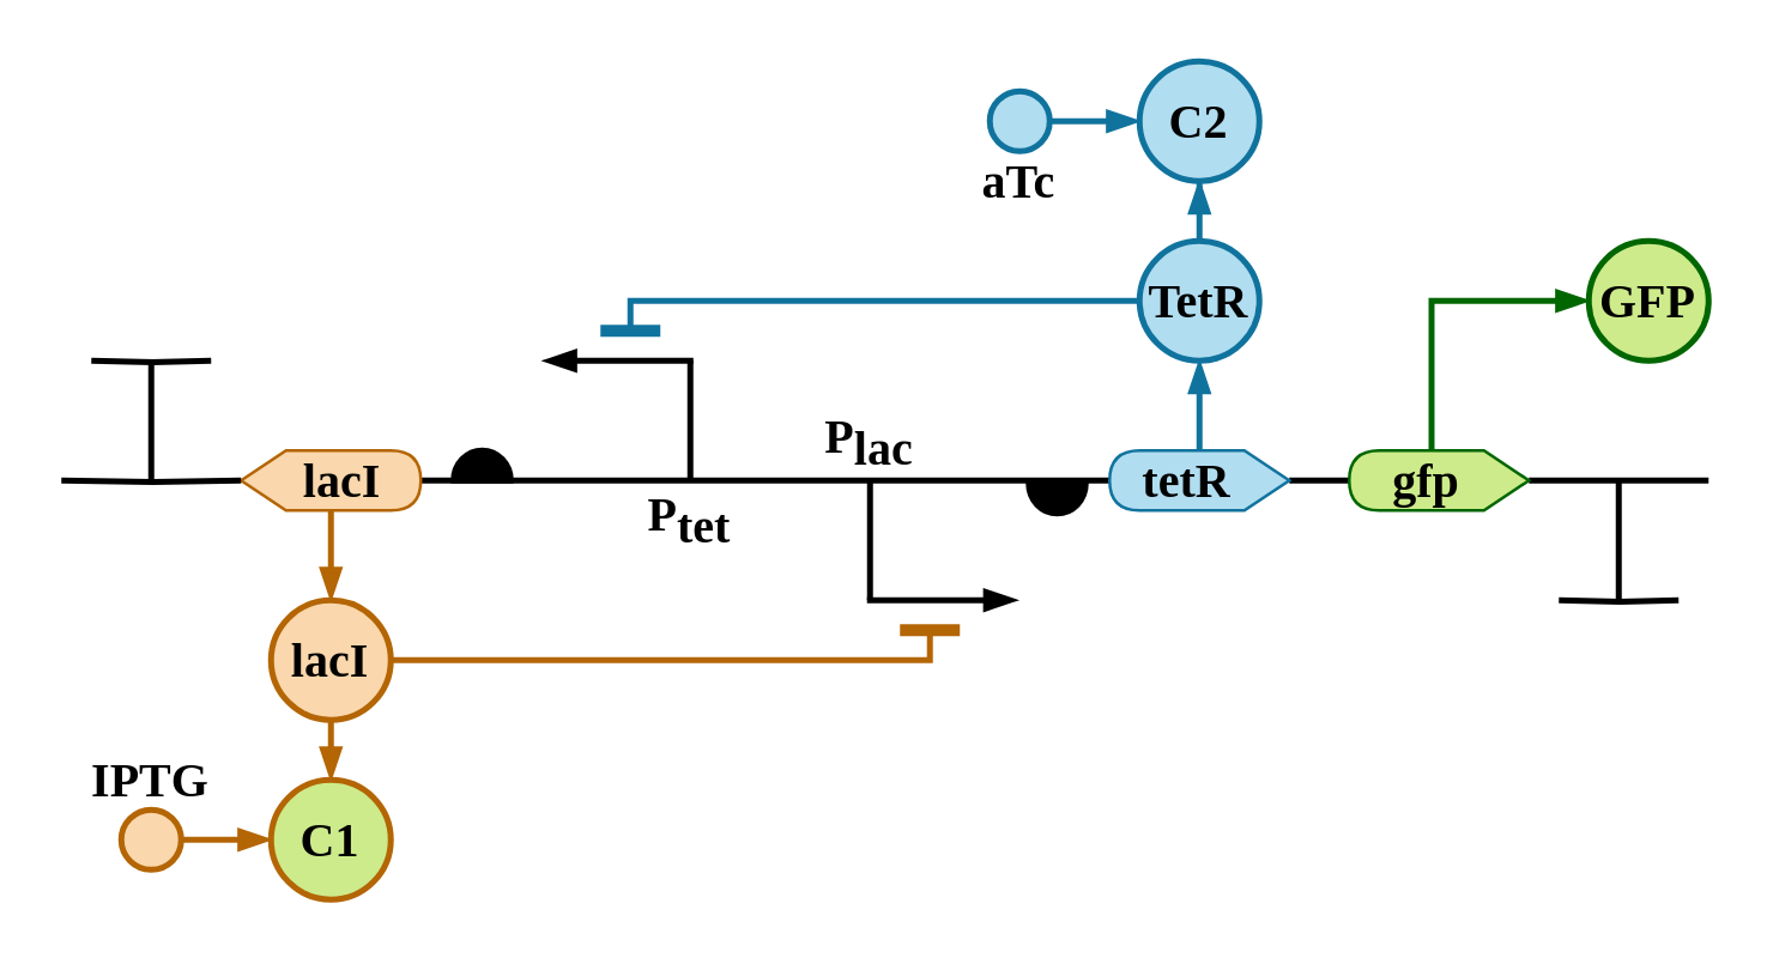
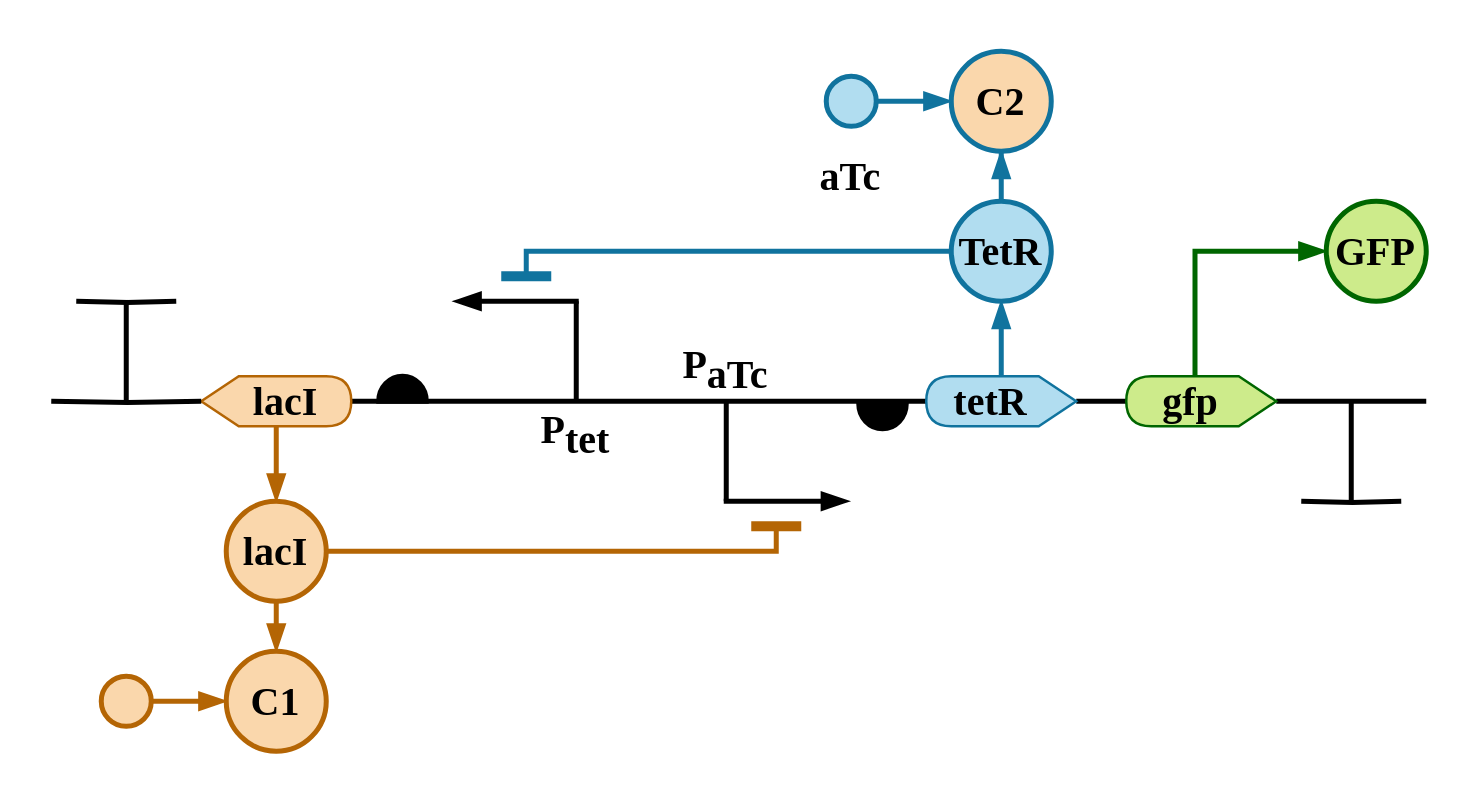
- <mxCell id="27" value="C2" style="ellipse;whiteSpace=wrap;html=1;aspect=fixed;fontFamily=Times New Roman;fontSize=16;align=center;strokeWidth=2;fontStyle=1;fillColor=#b1ddf0;strokeColor=#10739e;" vertex="1" parent="1"><mxGeometry x="380" y="20" width="40" height="40" as="geometry" /></mxCell>
+ <mxCell id="27" value="C2" style="ellipse;whiteSpace=wrap;html=1;aspect=fixed;fontFamily=Times New Roman;fontSize=16;align=center;strokeWidth=2;fontStyle=1;fillColor=#fad7ac;strokeColor=#10739e;" vertex="1" parent="1"><mxGeometry x="380" y="20" width="40" height="40" as="geometry" /></mxCell>
- <mxCell id="40" value="aTc" style="text;html=1;strokeColor=none;fillColor=none;align=center;verticalAlign=middle;whiteSpace=wrap;rounded=0;fontFamily=Times New Roman;fontSize=16;fontStyle=1" vertex="1" parent="1"><mxGeometry x="320" y="50" width="40" height="20" as="geometry" /></mxCell>
+ <mxCell id="40" value="aTc" style="text;html=1;strokeColor=none;fillColor=none;align=center;verticalAlign=middle;whiteSpace=wrap;rounded=0;fontFamily=Times New Roman;fontSize=16;fontStyle=1" vertex="1" parent="1"><mxGeometry x="320" y="60" width="40" height="20" as="geometry" /></mxCell>
- <mxCell id="22" value="P&lt;sub style=&quot;font-size: 16px;&quot;&gt;lac&lt;/sub&gt;" style="text;html=1;strokeColor=none;fillColor=none;align=center;verticalAlign=middle;whiteSpace=wrap;rounded=0;fontFamily=Times New Roman;fontSize=16;fontStyle=1" vertex="1" parent="1"><mxGeometry x="270" y="137" width="40" height="20" as="geometry" /></mxCell>
+ <mxCell id="22" value="P&lt;sub style=&quot;font-size: 16px;&quot;&gt;aTc&lt;/sub&gt;" style="text;html=1;strokeColor=none;fillColor=none;align=center;verticalAlign=middle;whiteSpace=wrap;rounded=0;fontFamily=Times New Roman;fontSize=16;fontStyle=1" vertex="1" parent="1"><mxGeometry x="270" y="137" width="40" height="20" as="geometry" /></mxCell>
- <mxCell id="39" value="IPTG" style="text;html=1;strokeColor=none;fillColor=none;align=center;verticalAlign=middle;whiteSpace=wrap;rounded=0;fontFamily=Times New Roman;fontSize=16;fontStyle=1" vertex="1" parent="1"><mxGeometry x="30" y="250" width="40" height="20" as="geometry" /></mxCell>
- <mxCell id="14" value="C1" style="ellipse;whiteSpace=wrap;html=1;aspect=fixed;fontFamily=Times New Roman;fontSize=16;align=center;strokeWidth=2;fontStyle=1;fillColor=#cdeb8b;strokeColor=#b46504;" vertex="1" parent="1"><mxGeometry x="90" y="260" width="40" height="40" as="geometry" /></mxCell>
+ <mxCell id="14" value="C1" style="ellipse;whiteSpace=wrap;html=1;aspect=fixed;fontFamily=Times New Roman;fontSize=16;align=center;strokeWidth=2;fontStyle=1;fillColor=#fad7ac;strokeColor=#b46504;" vertex="1" parent="1"><mxGeometry x="90" y="260" width="40" height="40" as="geometry" /></mxCell>
